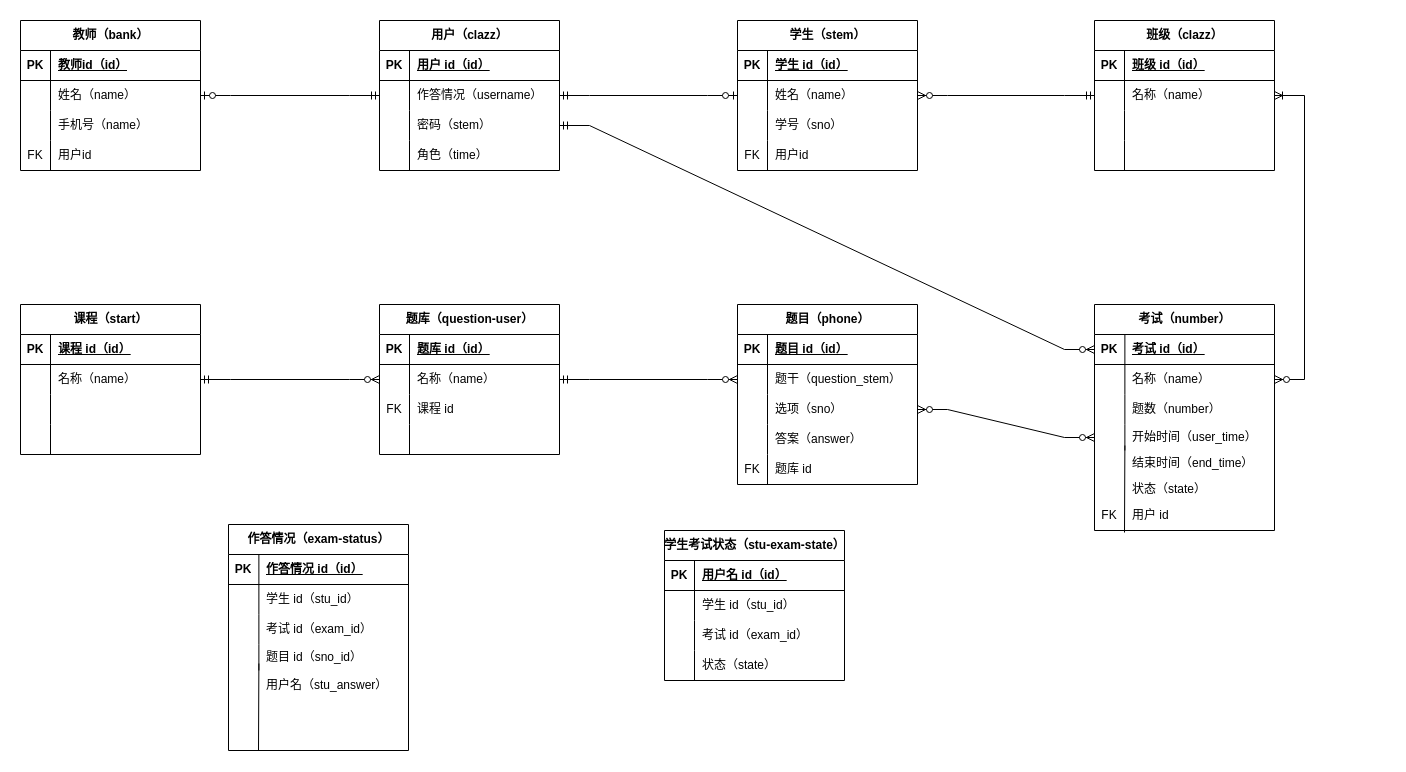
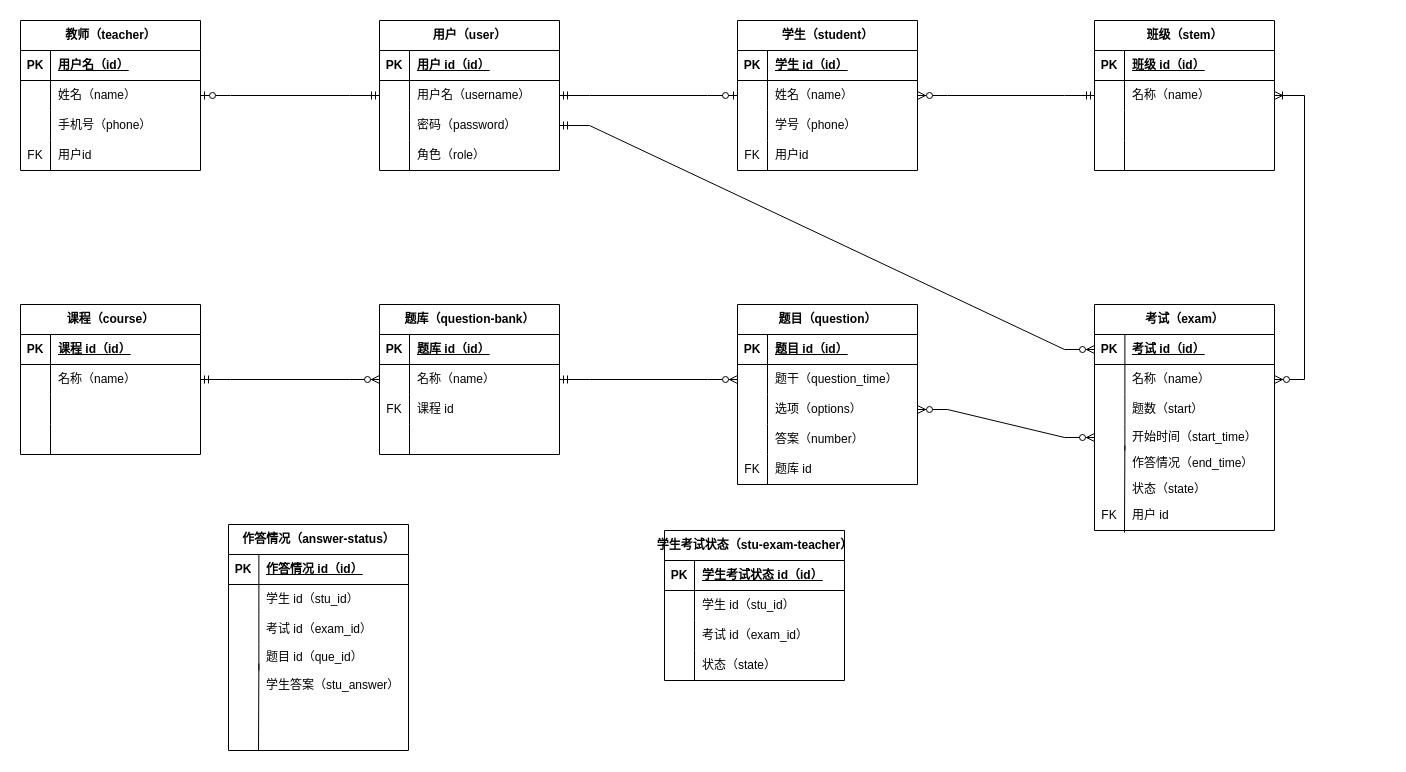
- <mxCell id="2" value="教师（bank）" style="shape=table;startSize=30;container=1;collapsible=1;childLayout=tableLayout;fixedRows=1;rowLines=0;fontStyle=1;align=center;resizeLast=1;html=1;" parent="1" vertex="1"><mxGeometry x="20" y="20" width="180" height="150" as="geometry"><mxRectangle x="-816" y="454" width="126" height="30" as="alternateBounds" /></mxGeometry></mxCell>
+ <mxCell id="2" value="教师（teacher）" style="shape=table;startSize=30;container=1;collapsible=1;childLayout=tableLayout;fixedRows=1;rowLines=0;fontStyle=1;align=center;resizeLast=1;html=1;" parent="1" vertex="1"><mxGeometry x="20" y="20" width="180" height="150" as="geometry"><mxRectangle x="-816" y="454" width="126" height="30" as="alternateBounds" /></mxGeometry></mxCell>
- <mxCell id="28" value="用户（clazz）" style="shape=table;startSize=30;container=1;collapsible=1;childLayout=tableLayout;fixedRows=1;rowLines=0;fontStyle=1;align=center;resizeLast=1;html=1;" parent="1" vertex="1"><mxGeometry x="379" y="20" width="180" height="150" as="geometry" /></mxCell>
+ <mxCell id="28" value="用户（user）" style="shape=table;startSize=30;container=1;collapsible=1;childLayout=tableLayout;fixedRows=1;rowLines=0;fontStyle=1;align=center;resizeLast=1;html=1;" parent="1" vertex="1"><mxGeometry x="379" y="20" width="180" height="150" as="geometry" /></mxCell>
- <mxCell id="15" value="学生（stem）" style="shape=table;startSize=30;container=1;collapsible=1;childLayout=tableLayout;fixedRows=1;rowLines=0;fontStyle=1;align=center;resizeLast=1;html=1;" parent="1" vertex="1"><mxGeometry x="737" y="20" width="180" height="150" as="geometry" /></mxCell>
+ <mxCell id="15" value="学生（student）" style="shape=table;startSize=30;container=1;collapsible=1;childLayout=tableLayout;fixedRows=1;rowLines=0;fontStyle=1;align=center;resizeLast=1;html=1;" parent="1" vertex="1"><mxGeometry x="737" y="20" width="180" height="150" as="geometry" /></mxCell>
- <mxCell id="56" value="班级（clazz）" style="shape=table;startSize=30;container=1;collapsible=1;childLayout=tableLayout;fixedRows=1;rowLines=0;fontStyle=1;align=center;resizeLast=1;html=1;" parent="1" vertex="1"><mxGeometry x="1094" y="20" width="180" height="150" as="geometry" /></mxCell>
+ <mxCell id="56" value="班级（stem）" style="shape=table;startSize=30;container=1;collapsible=1;childLayout=tableLayout;fixedRows=1;rowLines=0;fontStyle=1;align=center;resizeLast=1;html=1;" parent="1" vertex="1"><mxGeometry x="1094" y="20" width="180" height="150" as="geometry" /></mxCell>
- <mxCell id="5" value="教师id（id）" style="shape=partialRectangle;connectable=0;fillColor=none;top=0;left=0;bottom=0;right=0;align=left;spacingLeft=6;fontStyle=5;overflow=hidden;whiteSpace=wrap;html=1;" parent="3" vertex="1"><mxGeometry x="30" width="150" height="30" as="geometry"><mxRectangle width="150" height="30" as="alternateBounds" /></mxGeometry></mxCell>
+ <mxCell id="5" value="用户名（id）" style="shape=partialRectangle;connectable=0;fillColor=none;top=0;left=0;bottom=0;right=0;align=left;spacingLeft=6;fontStyle=5;overflow=hidden;whiteSpace=wrap;html=1;" parent="3" vertex="1"><mxGeometry x="30" width="150" height="30" as="geometry"><mxRectangle width="150" height="30" as="alternateBounds" /></mxGeometry></mxCell>
- <mxCell id="34" value="作答情况（username）" style="shape=partialRectangle;connectable=0;fillColor=none;top=0;left=0;bottom=0;right=0;align=left;spacingLeft=6;overflow=hidden;whiteSpace=wrap;html=1;" parent="32" vertex="1"><mxGeometry x="30" width="150" height="30" as="geometry"><mxRectangle width="150" height="30" as="alternateBounds" /></mxGeometry></mxCell>
+ <mxCell id="34" value="用户名（username）" style="shape=partialRectangle;connectable=0;fillColor=none;top=0;left=0;bottom=0;right=0;align=left;spacingLeft=6;overflow=hidden;whiteSpace=wrap;html=1;" parent="32" vertex="1"><mxGeometry x="30" width="150" height="30" as="geometry"><mxRectangle width="150" height="30" as="alternateBounds" /></mxGeometry></mxCell>
- <mxCell id="11" value="手机号（name）" style="shape=partialRectangle;connectable=0;fillColor=none;top=0;left=0;bottom=0;right=0;align=left;spacingLeft=6;overflow=hidden;whiteSpace=wrap;html=1;" parent="9" vertex="1"><mxGeometry x="30" width="150" height="30" as="geometry"><mxRectangle width="150" height="30" as="alternateBounds" /></mxGeometry></mxCell>
+ <mxCell id="11" value="手机号（phone）" style="shape=partialRectangle;connectable=0;fillColor=none;top=0;left=0;bottom=0;right=0;align=left;spacingLeft=6;overflow=hidden;whiteSpace=wrap;html=1;" parent="9" vertex="1"><mxGeometry x="30" width="150" height="30" as="geometry"><mxRectangle width="150" height="30" as="alternateBounds" /></mxGeometry></mxCell>
- <mxCell id="37" value="密码（stem）" style="shape=partialRectangle;connectable=0;fillColor=none;top=0;left=0;bottom=0;right=0;align=left;spacingLeft=6;overflow=hidden;whiteSpace=wrap;html=1;" parent="35" vertex="1"><mxGeometry x="30" width="150" height="30" as="geometry"><mxRectangle width="150" height="30" as="alternateBounds" /></mxGeometry></mxCell>
+ <mxCell id="37" value="密码（password）" style="shape=partialRectangle;connectable=0;fillColor=none;top=0;left=0;bottom=0;right=0;align=left;spacingLeft=6;overflow=hidden;whiteSpace=wrap;html=1;" parent="35" vertex="1"><mxGeometry x="30" width="150" height="30" as="geometry"><mxRectangle width="150" height="30" as="alternateBounds" /></mxGeometry></mxCell>
- <mxCell id="24" value="学号（sno）" style="shape=partialRectangle;connectable=0;fillColor=none;top=0;left=0;bottom=0;right=0;align=left;spacingLeft=6;overflow=hidden;whiteSpace=wrap;html=1;" parent="22" vertex="1"><mxGeometry x="30" width="150" height="30" as="geometry"><mxRectangle width="150" height="30" as="alternateBounds" /></mxGeometry></mxCell>
+ <mxCell id="24" value="学号（phone）" style="shape=partialRectangle;connectable=0;fillColor=none;top=0;left=0;bottom=0;right=0;align=left;spacingLeft=6;overflow=hidden;whiteSpace=wrap;html=1;" parent="22" vertex="1"><mxGeometry x="30" width="150" height="30" as="geometry"><mxRectangle width="150" height="30" as="alternateBounds" /></mxGeometry></mxCell>
- <mxCell id="40" value="角色（time）" style="shape=partialRectangle;connectable=0;fillColor=none;top=0;left=0;bottom=0;right=0;align=left;spacingLeft=6;overflow=hidden;whiteSpace=wrap;html=1;" parent="38" vertex="1"><mxGeometry x="30" width="150" height="30" as="geometry"><mxRectangle width="150" height="30" as="alternateBounds" /></mxGeometry></mxCell>
+ <mxCell id="40" value="角色（role）" style="shape=partialRectangle;connectable=0;fillColor=none;top=0;left=0;bottom=0;right=0;align=left;spacingLeft=6;overflow=hidden;whiteSpace=wrap;html=1;" parent="38" vertex="1"><mxGeometry x="30" width="150" height="30" as="geometry"><mxRectangle width="150" height="30" as="alternateBounds" /></mxGeometry></mxCell>
- <mxCell id="43" value="课程（start）" style="shape=table;startSize=30;container=1;collapsible=1;childLayout=tableLayout;fixedRows=1;rowLines=0;fontStyle=1;align=center;resizeLast=1;html=1;" parent="1" vertex="1"><mxGeometry x="20" y="304" width="180" height="150" as="geometry" /></mxCell>
+ <mxCell id="43" value="课程（course）" style="shape=table;startSize=30;container=1;collapsible=1;childLayout=tableLayout;fixedRows=1;rowLines=0;fontStyle=1;align=center;resizeLast=1;html=1;" parent="1" vertex="1"><mxGeometry x="20" y="304" width="180" height="150" as="geometry" /></mxCell>
- <mxCell id="70" value="题库（question-user）" style="shape=table;startSize=30;container=1;collapsible=1;childLayout=tableLayout;fixedRows=1;rowLines=0;fontStyle=1;align=center;resizeLast=1;html=1;" parent="1" vertex="1"><mxGeometry x="379" y="304" width="180" height="150" as="geometry" /></mxCell>
+ <mxCell id="70" value="题库（question-bank）" style="shape=table;startSize=30;container=1;collapsible=1;childLayout=tableLayout;fixedRows=1;rowLines=0;fontStyle=1;align=center;resizeLast=1;html=1;" parent="1" vertex="1"><mxGeometry x="379" y="304" width="180" height="150" as="geometry" /></mxCell>
- <mxCell id="83" value="题目（phone）" style="shape=table;startSize=30;container=1;collapsible=1;childLayout=tableLayout;fixedRows=1;rowLines=0;fontStyle=1;align=center;resizeLast=1;html=1;" parent="1" vertex="1"><mxGeometry x="737" y="304" width="180" height="180" as="geometry" /></mxCell>
+ <mxCell id="83" value="题目（question）" style="shape=table;startSize=30;container=1;collapsible=1;childLayout=tableLayout;fixedRows=1;rowLines=0;fontStyle=1;align=center;resizeLast=1;html=1;" parent="1" vertex="1"><mxGeometry x="737" y="304" width="180" height="180" as="geometry" /></mxCell>
- <mxCell id="100" value="考试（number）" style="shape=table;startSize=30;container=1;collapsible=1;childLayout=tableLayout;fixedRows=1;rowLines=0;fontStyle=1;align=center;resizeLast=1;html=1;" parent="1" vertex="1"><mxGeometry x="1094" y="304" width="180" height="226" as="geometry" /></mxCell>
+ <mxCell id="100" value="考试（exam）" style="shape=table;startSize=30;container=1;collapsible=1;childLayout=tableLayout;fixedRows=1;rowLines=0;fontStyle=1;align=center;resizeLast=1;html=1;" parent="1" vertex="1"><mxGeometry x="1094" y="304" width="180" height="226" as="geometry" /></mxCell>
- <mxCell id="89" value="题干（question_stem）" style="shape=partialRectangle;connectable=0;fillColor=none;top=0;left=0;bottom=0;right=0;align=left;spacingLeft=6;overflow=hidden;whiteSpace=wrap;html=1;" parent="87" vertex="1"><mxGeometry x="30" width="150" height="30" as="geometry"><mxRectangle width="150" height="30" as="alternateBounds" /></mxGeometry></mxCell>
+ <mxCell id="89" value="题干（question_time）" style="shape=partialRectangle;connectable=0;fillColor=none;top=0;left=0;bottom=0;right=0;align=left;spacingLeft=6;overflow=hidden;whiteSpace=wrap;html=1;" parent="87" vertex="1"><mxGeometry x="30" width="150" height="30" as="geometry"><mxRectangle width="150" height="30" as="alternateBounds" /></mxGeometry></mxCell>
- <mxCell id="92" value="选项（sno）" style="shape=partialRectangle;connectable=0;fillColor=none;top=0;left=0;bottom=0;right=0;align=left;spacingLeft=6;overflow=hidden;whiteSpace=wrap;html=1;" parent="90" vertex="1"><mxGeometry x="30" width="150" height="30" as="geometry"><mxRectangle width="150" height="30" as="alternateBounds" /></mxGeometry></mxCell>
+ <mxCell id="92" value="选项（options）" style="shape=partialRectangle;connectable=0;fillColor=none;top=0;left=0;bottom=0;right=0;align=left;spacingLeft=6;overflow=hidden;whiteSpace=wrap;html=1;" parent="90" vertex="1"><mxGeometry x="30" width="150" height="30" as="geometry"><mxRectangle width="150" height="30" as="alternateBounds" /></mxGeometry></mxCell>
- <mxCell id="109" value="题数（number）" style="shape=partialRectangle;connectable=0;fillColor=none;top=0;left=0;bottom=0;right=0;align=left;spacingLeft=6;overflow=hidden;whiteSpace=wrap;html=1;" parent="107" vertex="1"><mxGeometry x="30.381" width="149.619" height="30" as="geometry"><mxRectangle width="149.619" height="30" as="alternateBounds" /></mxGeometry></mxCell>
+ <mxCell id="109" value="题数（start）" style="shape=partialRectangle;connectable=0;fillColor=none;top=0;left=0;bottom=0;right=0;align=left;spacingLeft=6;overflow=hidden;whiteSpace=wrap;html=1;" parent="107" vertex="1"><mxGeometry x="30.381" width="149.619" height="30" as="geometry"><mxRectangle width="149.619" height="30" as="alternateBounds" /></mxGeometry></mxCell>
- <mxCell id="112" value="开始时间（user_time）" style="shape=partialRectangle;connectable=0;fillColor=none;top=0;left=0;bottom=0;right=0;align=left;spacingLeft=6;overflow=hidden;whiteSpace=wrap;html=1;" parent="110" vertex="1"><mxGeometry x="30.381" width="149.619" height="26" as="geometry"><mxRectangle width="149.619" height="26" as="alternateBounds" /></mxGeometry></mxCell>
+ <mxCell id="112" value="开始时间（start_time）" style="shape=partialRectangle;connectable=0;fillColor=none;top=0;left=0;bottom=0;right=0;align=left;spacingLeft=6;overflow=hidden;whiteSpace=wrap;html=1;" parent="110" vertex="1"><mxGeometry x="30.381" width="149.619" height="26" as="geometry"><mxRectangle width="149.619" height="26" as="alternateBounds" /></mxGeometry></mxCell>
- <mxCell id="95" value="答案（answer）" style="shape=partialRectangle;connectable=0;fillColor=none;top=0;left=0;bottom=0;right=0;align=left;spacingLeft=6;overflow=hidden;whiteSpace=wrap;html=1;" parent="93" vertex="1"><mxGeometry x="30" width="150" height="30" as="geometry"><mxRectangle width="150" height="30" as="alternateBounds" /></mxGeometry></mxCell>
+ <mxCell id="95" value="答案（number）" style="shape=partialRectangle;connectable=0;fillColor=none;top=0;left=0;bottom=0;right=0;align=left;spacingLeft=6;overflow=hidden;whiteSpace=wrap;html=1;" parent="93" vertex="1"><mxGeometry x="30" width="150" height="30" as="geometry"><mxRectangle width="150" height="30" as="alternateBounds" /></mxGeometry></mxCell>
- <mxCell id="113" value="结束时间（end_time）" style="shape=partialRectangle;connectable=0;fillColor=none;top=0;left=0;bottom=0;right=0;align=left;spacingLeft=6;overflow=hidden;whiteSpace=wrap;html=1;" parent="1" vertex="1"><mxGeometry x="1124.381" y="449.81" width="149.619" height="26" as="geometry"><mxRectangle width="149.619" height="26" as="alternateBounds" /></mxGeometry></mxCell>
+ <mxCell id="113" value="作答情况（end_time）" style="shape=partialRectangle;connectable=0;fillColor=none;top=0;left=0;bottom=0;right=0;align=left;spacingLeft=6;overflow=hidden;whiteSpace=wrap;html=1;" parent="1" vertex="1"><mxGeometry x="1124.381" y="449.81" width="149.619" height="26" as="geometry"><mxRectangle width="149.619" height="26" as="alternateBounds" /></mxGeometry></mxCell>
- <mxCell id="120" value="作答情况（exam-status）" style="shape=table;startSize=30;container=1;collapsible=1;childLayout=tableLayout;fixedRows=1;rowLines=0;fontStyle=1;align=center;resizeLast=1;html=1;" parent="1" vertex="1"><mxGeometry x="228" y="524" width="180" height="226" as="geometry" /></mxCell>
+ <mxCell id="120" value="作答情况（answer-status）" style="shape=table;startSize=30;container=1;collapsible=1;childLayout=tableLayout;fixedRows=1;rowLines=0;fontStyle=1;align=center;resizeLast=1;html=1;" parent="1" vertex="1"><mxGeometry x="228" y="524" width="180" height="226" as="geometry" /></mxCell>
- <mxCell id="135" value="学生考试状态（stu-exam-state）" style="shape=table;startSize=30;container=1;collapsible=1;childLayout=tableLayout;fixedRows=1;rowLines=0;fontStyle=1;align=center;resizeLast=1;html=1;" parent="1" vertex="1"><mxGeometry x="664" y="530" width="180" height="150" as="geometry" /></mxCell>
+ <mxCell id="135" value="学生考试状态（stu-exam-teacher）" style="shape=table;startSize=30;container=1;collapsible=1;childLayout=tableLayout;fixedRows=1;rowLines=0;fontStyle=1;align=center;resizeLast=1;html=1;" parent="1" vertex="1"><mxGeometry x="664" y="530" width="180" height="150" as="geometry" /></mxCell>
- <mxCell id="138" value="用户名&amp;nbsp;id（id）" style="shape=partialRectangle;connectable=0;fillColor=none;top=0;left=0;bottom=0;right=0;align=left;spacingLeft=6;fontStyle=5;overflow=hidden;whiteSpace=wrap;html=1;" parent="136" vertex="1"><mxGeometry x="30" width="150" height="30" as="geometry"><mxRectangle width="150" height="30" as="alternateBounds" /></mxGeometry></mxCell>
+ <mxCell id="138" value="学生考试状态&amp;nbsp;id（id）" style="shape=partialRectangle;connectable=0;fillColor=none;top=0;left=0;bottom=0;right=0;align=left;spacingLeft=6;fontStyle=5;overflow=hidden;whiteSpace=wrap;html=1;" parent="136" vertex="1"><mxGeometry x="30" width="150" height="30" as="geometry"><mxRectangle width="150" height="30" as="alternateBounds" /></mxGeometry></mxCell>
- <mxCell id="132" value="题目 id（sno_id）" style="shape=partialRectangle;connectable=0;fillColor=none;top=0;left=0;bottom=0;right=0;align=left;spacingLeft=6;overflow=hidden;whiteSpace=wrap;html=1;" parent="130" vertex="1"><mxGeometry x="30.381" width="149.619" height="26" as="geometry"><mxRectangle width="149.619" height="26" as="alternateBounds" /></mxGeometry></mxCell>
+ <mxCell id="132" value="题目 id（que_id）" style="shape=partialRectangle;connectable=0;fillColor=none;top=0;left=0;bottom=0;right=0;align=left;spacingLeft=6;overflow=hidden;whiteSpace=wrap;html=1;" parent="130" vertex="1"><mxGeometry x="30.381" width="149.619" height="26" as="geometry"><mxRectangle width="149.619" height="26" as="alternateBounds" /></mxGeometry></mxCell>
- <mxCell id="133" value="用户名（stu_answer）" style="shape=partialRectangle;connectable=0;fillColor=none;top=0;left=0;bottom=0;right=0;align=left;spacingLeft=6;overflow=hidden;whiteSpace=wrap;html=1;" parent="1" vertex="1"><mxGeometry x="258.001" y="672" width="149.619" height="26" as="geometry"><mxRectangle width="149.619" height="26" as="alternateBounds" /></mxGeometry></mxCell>
+ <mxCell id="133" value="学生答案（stu_answer）" style="shape=partialRectangle;connectable=0;fillColor=none;top=0;left=0;bottom=0;right=0;align=left;spacingLeft=6;overflow=hidden;whiteSpace=wrap;html=1;" parent="1" vertex="1"><mxGeometry x="258.001" y="672" width="149.619" height="26" as="geometry"><mxRectangle width="149.619" height="26" as="alternateBounds" /></mxGeometry></mxCell>
